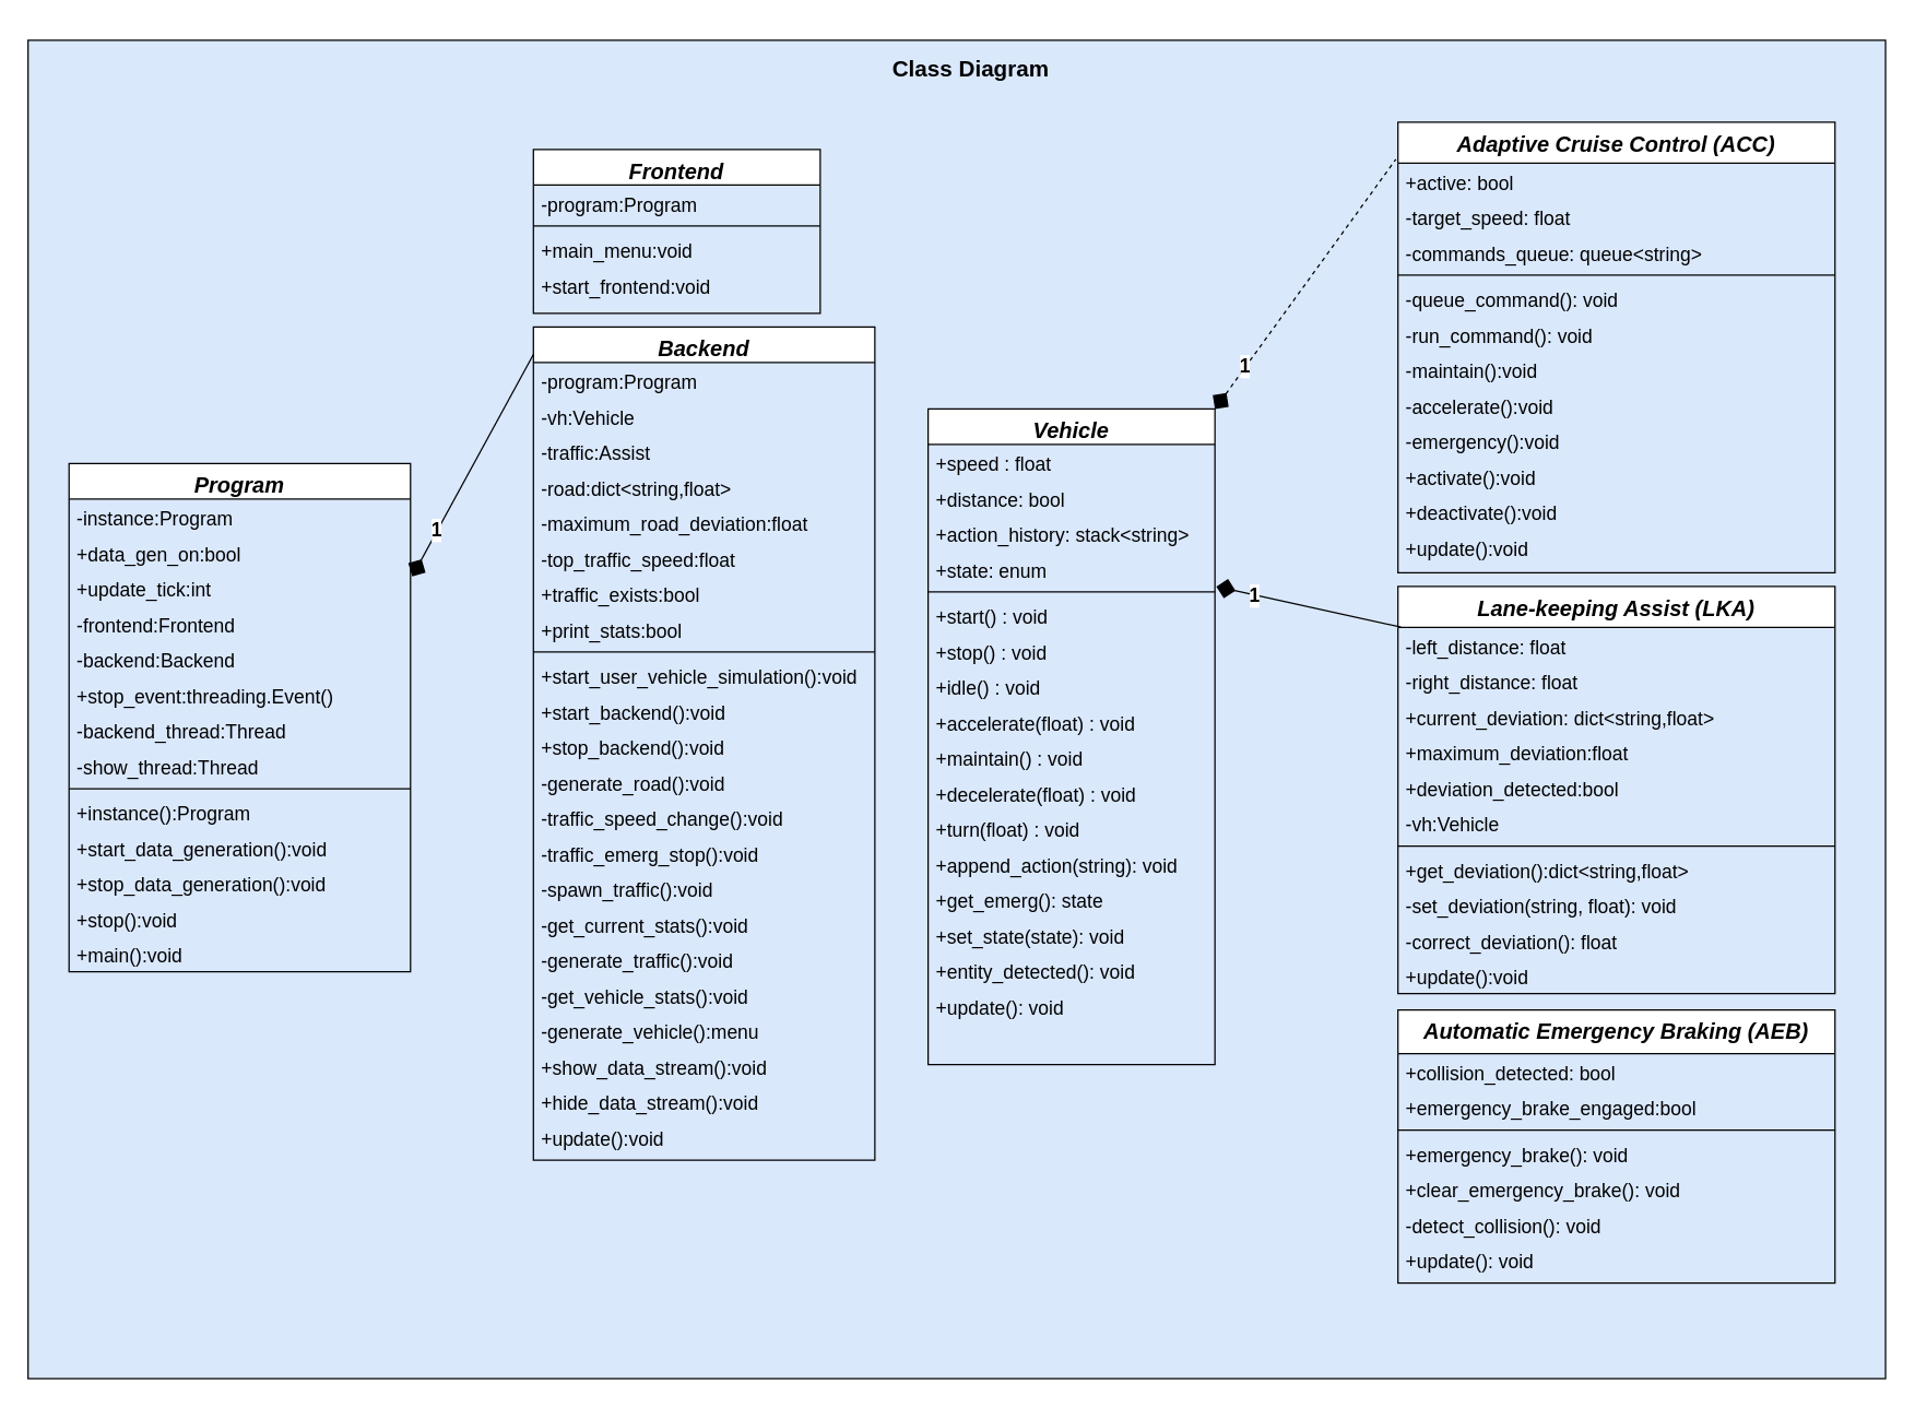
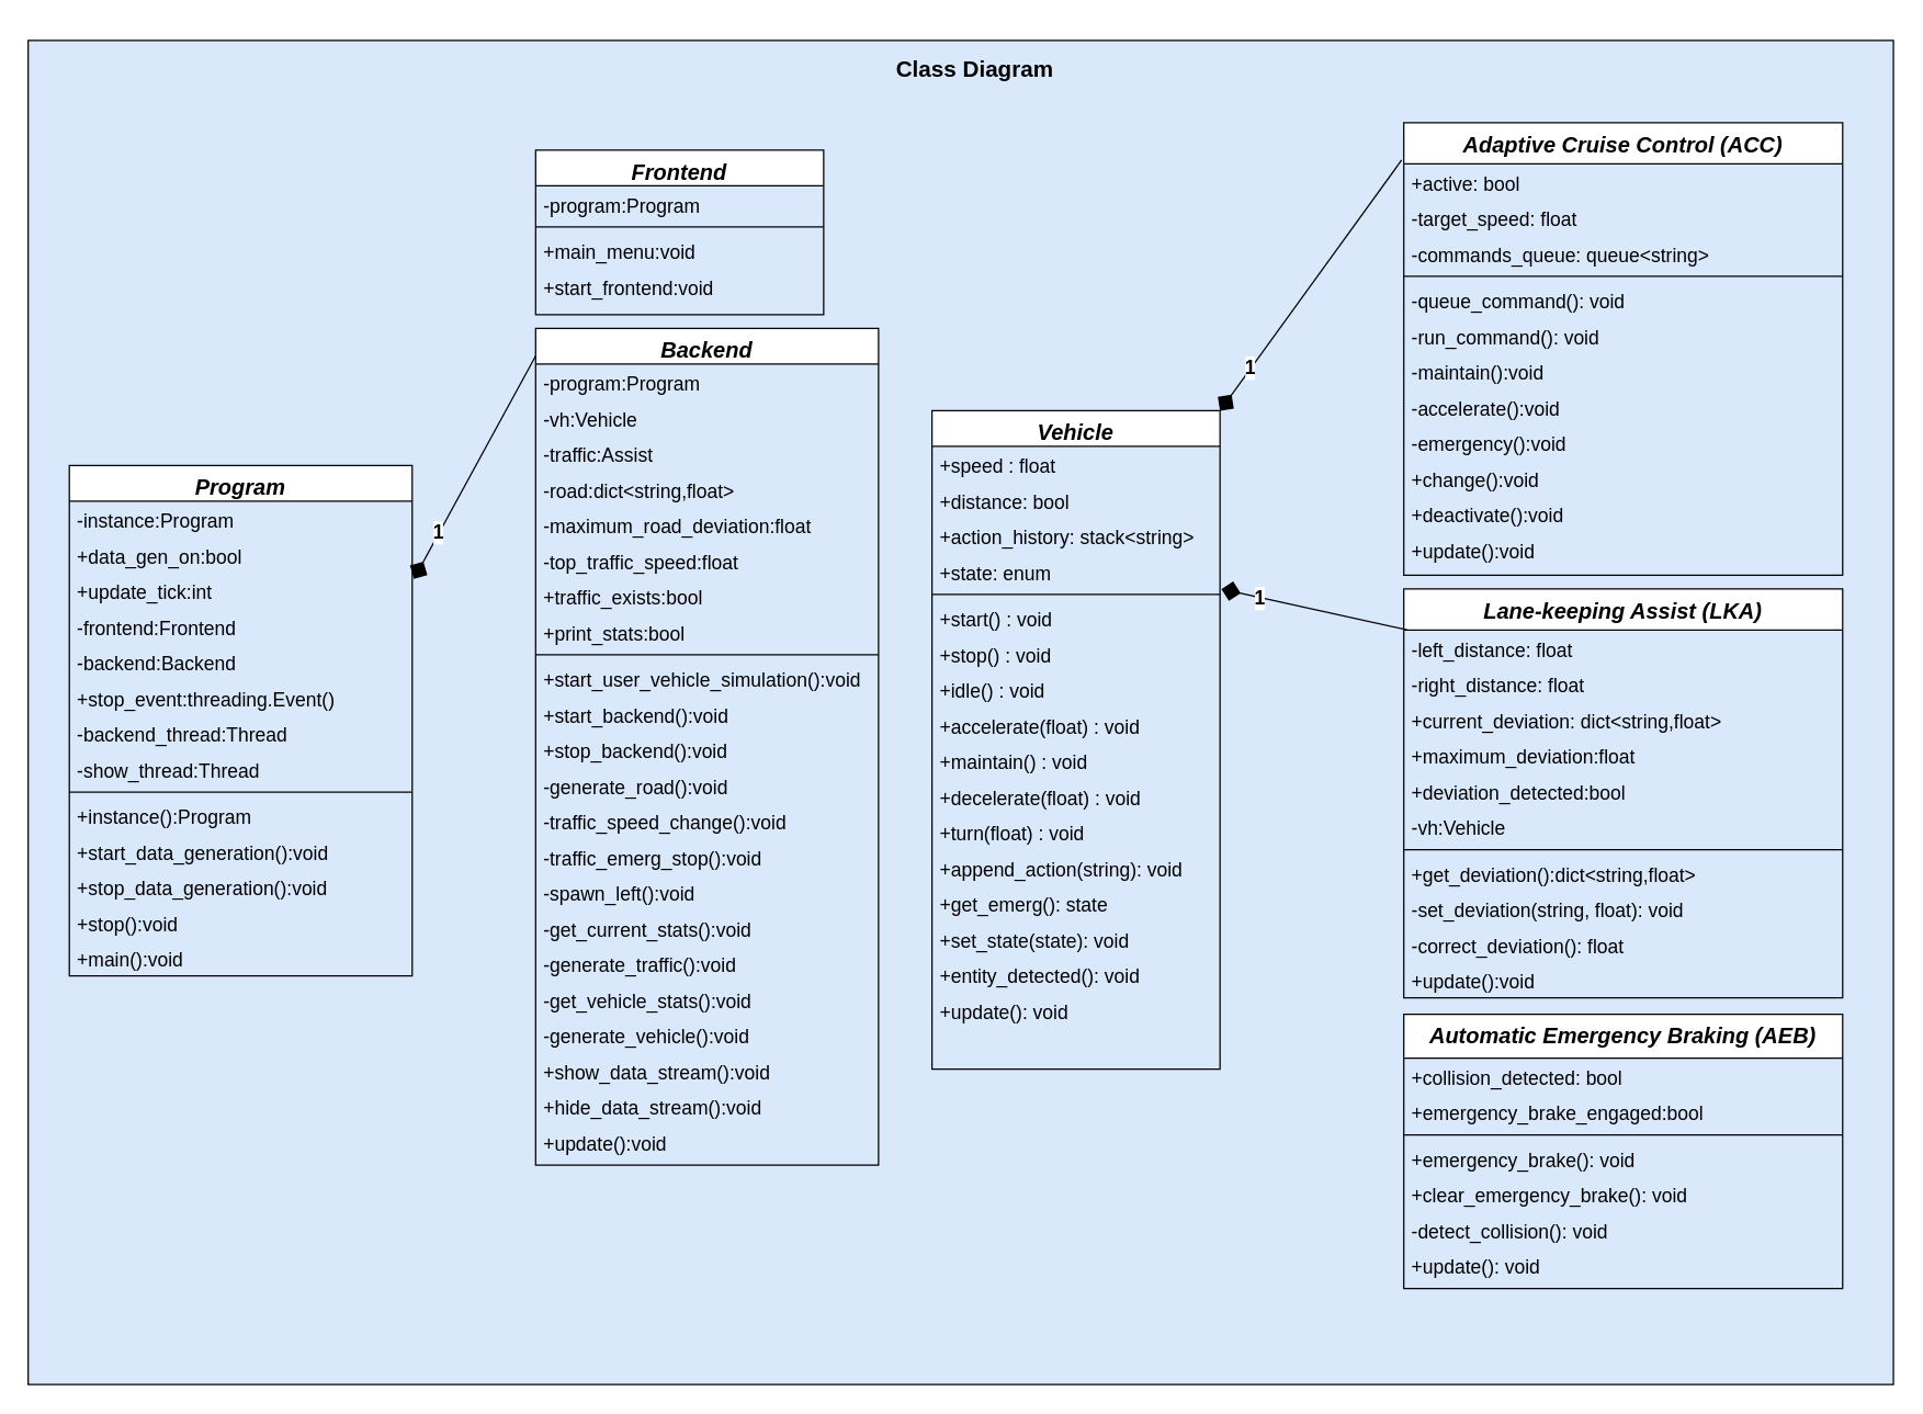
- <mxCell id="101" value="" style="endArrow=none;html=1;rounded=0;fontSize=14;startSize=12;entryX=-0.005;entryY=-0.106;entryDx=0;entryDy=0;exitX=1;exitY=0;exitDx=0;exitDy=0;entryPerimeter=0;startArrow=diamond;startFill=1;dashed=1;" edge="1" parent="1" source="3" target="22"><mxGeometry width="50" height="50" relative="1" as="geometry"><mxPoint x="800" y="949" as="sourcePoint" /><mxPoint x="850" y="899" as="targetPoint" /></mxGeometry></mxCell>
+ <mxCell id="101" value="" style="endArrow=none;html=1;rounded=0;fontSize=14;startSize=12;entryX=-0.005;entryY=-0.106;entryDx=0;entryDy=0;exitX=1;exitY=0;exitDx=0;exitDy=0;entryPerimeter=0;startArrow=diamond;startFill=1;" edge="1" parent="1" source="3" target="22"><mxGeometry width="50" height="50" relative="1" as="geometry"><mxPoint x="800" y="949" as="sourcePoint" /><mxPoint x="850" y="899" as="targetPoint" /></mxGeometry></mxCell>
- <mxCell id="31" value="+activate():void" style="text;align=left;verticalAlign=top;spacingLeft=4;spacingRight=4;overflow=hidden;rotatable=0;points=[[0,0.5],[1,0.5]];portConstraint=eastwest;fontSize=14;" vertex="1" parent="21"><mxGeometry y="246" width="320" height="26" as="geometry" /></mxCell>
+ <mxCell id="31" value="+change():void" style="text;align=left;verticalAlign=top;spacingLeft=4;spacingRight=4;overflow=hidden;rotatable=0;points=[[0,0.5],[1,0.5]];portConstraint=eastwest;fontSize=14;" vertex="1" parent="21"><mxGeometry y="246" width="320" height="26" as="geometry" /></mxCell>
- <mxCell id="76" value="-spawn_traffic():void" style="text;align=left;verticalAlign=top;spacingLeft=4;spacingRight=4;overflow=hidden;rotatable=0;points=[[0,0.5],[1,0.5]];portConstraint=eastwest;fontSize=14;" vertex="1" parent="60"><mxGeometry y="398" width="250" height="26" as="geometry" /></mxCell>
+ <mxCell id="76" value="-spawn_left():void" style="text;align=left;verticalAlign=top;spacingLeft=4;spacingRight=4;overflow=hidden;rotatable=0;points=[[0,0.5],[1,0.5]];portConstraint=eastwest;fontSize=14;" vertex="1" parent="60"><mxGeometry y="398" width="250" height="26" as="geometry" /></mxCell>
- <mxCell id="80" value="-generate_vehicle():menu" style="text;align=left;verticalAlign=top;spacingLeft=4;spacingRight=4;overflow=hidden;rotatable=0;points=[[0,0.5],[1,0.5]];portConstraint=eastwest;fontSize=14;" vertex="1" parent="60"><mxGeometry y="502" width="250" height="26" as="geometry" /></mxCell>
+ <mxCell id="80" value="-generate_vehicle():void" style="text;align=left;verticalAlign=top;spacingLeft=4;spacingRight=4;overflow=hidden;rotatable=0;points=[[0,0.5],[1,0.5]];portConstraint=eastwest;fontSize=14;" vertex="1" parent="60"><mxGeometry y="502" width="250" height="26" as="geometry" /></mxCell>
